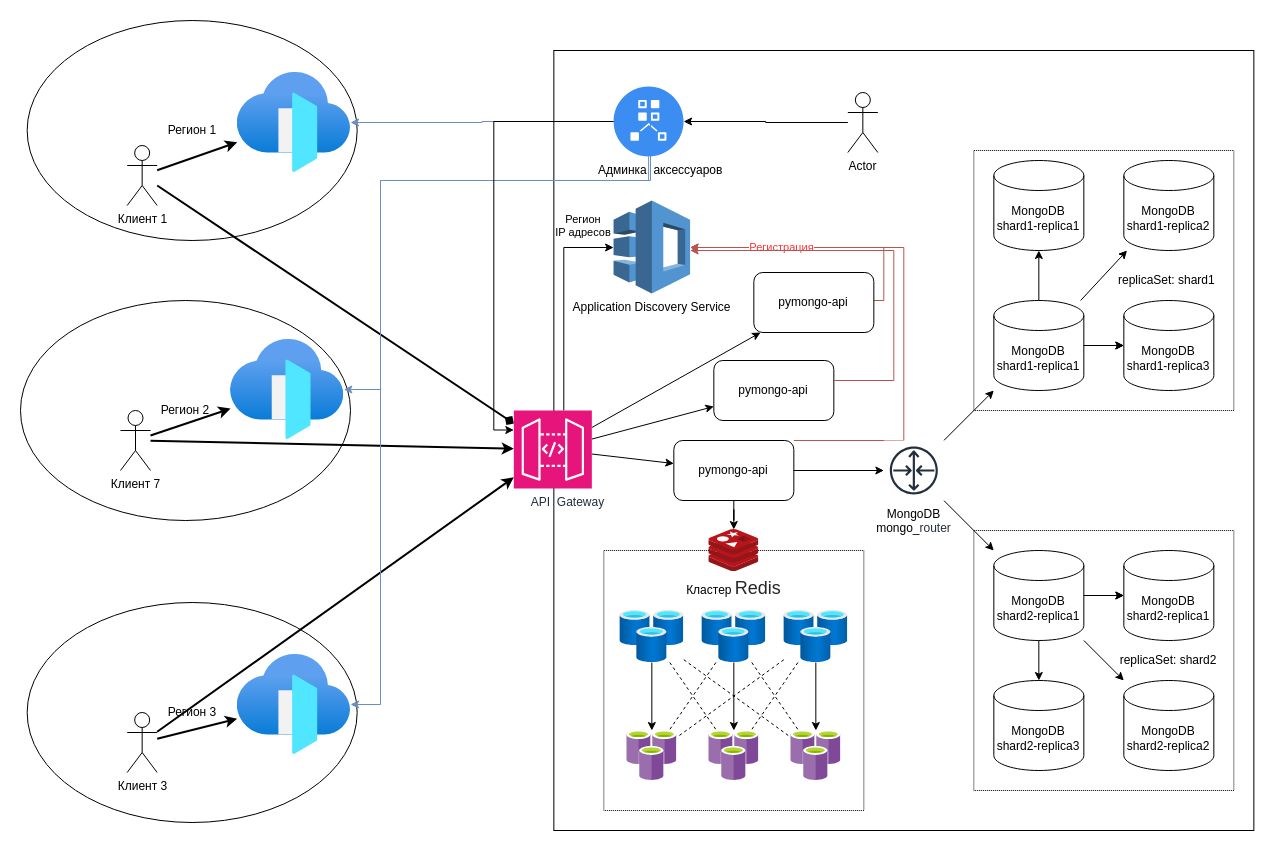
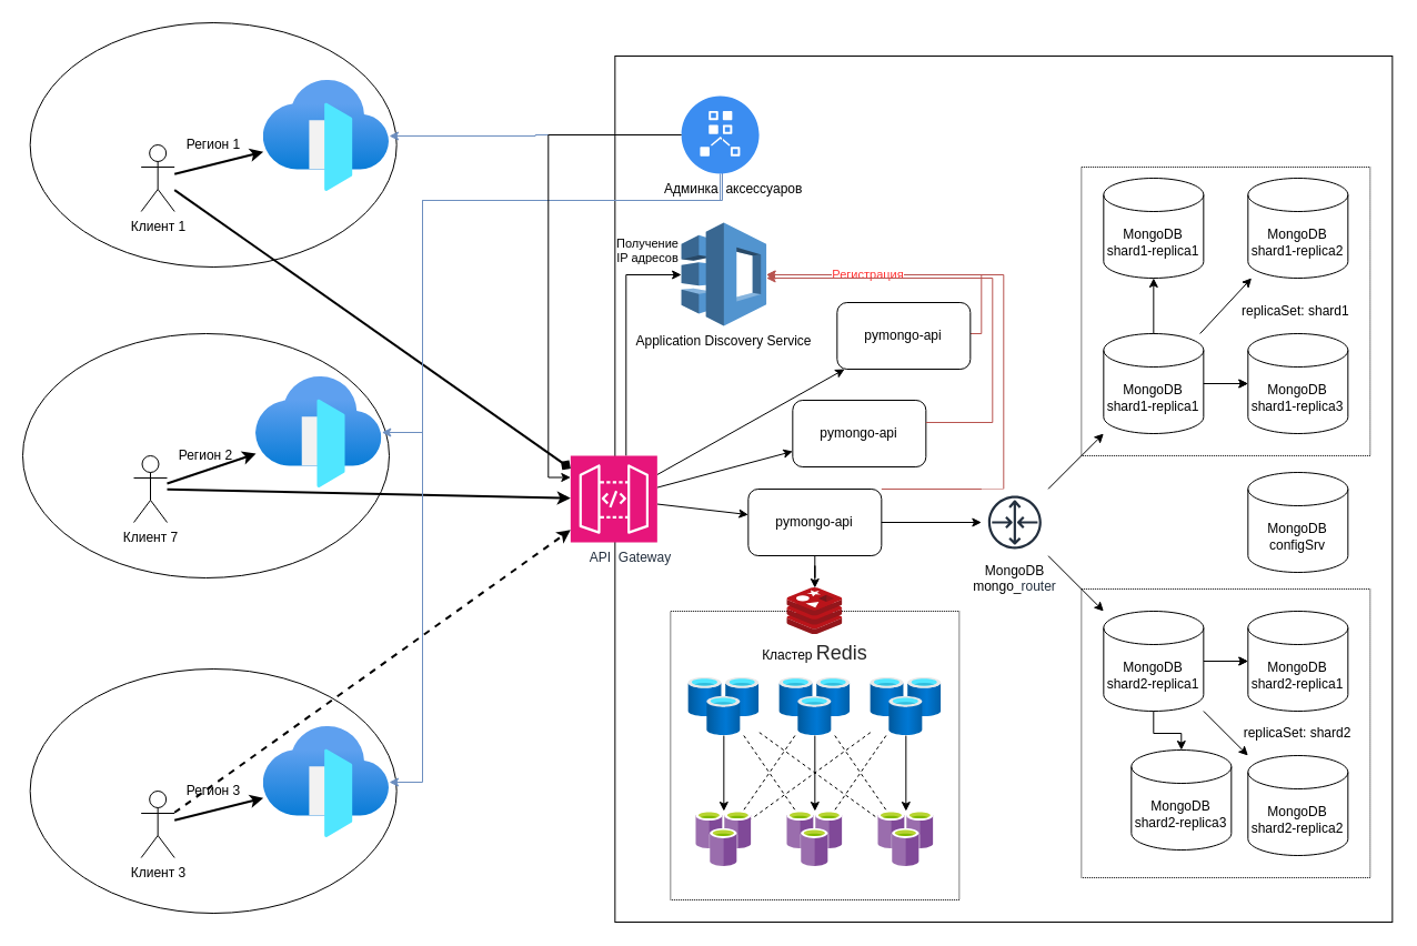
- <mxCell id="77" style="edgeStyle=orthogonalEdgeStyle;rounded=0;orthogonalLoop=1;jettySize=auto;html=1;" edge="1" parent="1" source="78" target="76"><mxGeometry relative="1" as="geometry" /></mxCell>
- <mxCell id="78" value="Actor" style="shape=umlActor;verticalLabelPosition=bottom;verticalAlign=top;html=1;outlineConnect=0;" vertex="1" parent="1"><mxGeometry x="847.34" y="92" width="30" height="60" as="geometry" /></mxCell>
- <mxCell id="61" value="Клиент 1" style="shape=umlActor;verticalLabelPosition=bottom;verticalAlign=top;html=1;outlineConnect=0;" vertex="1" parent="1"><mxGeometry x="126.67" y="145" width="30" height="60" as="geometry" /></mxCell>
+ <mxCell id="61" value="Клиент 1" style="shape=umlActor;verticalLabelPosition=bottom;verticalAlign=top;html=1;outlineConnect=0;" vertex="1" parent="1"><mxGeometry x="126.67" y="130" width="30" height="60" as="geometry" /></mxCell>
- <mxCell id="58" value="&lt;span style=&quot;font-size: 11px; text-wrap: nowrap; background-color: rgb(255, 255, 255);&quot;&gt;Регион&lt;/span&gt;&lt;br style=&quot;font-size: 11px; text-wrap: nowrap;&quot;&gt;&lt;div style=&quot;font-size: 11px; text-wrap: nowrap;&quot;&gt;IP адресов&lt;/div&gt;" style="text;html=1;align=center;verticalAlign=middle;whiteSpace=wrap;rounded=0;" vertex="1" parent="1"><mxGeometry x="553.34" y="210" width="60" height="30" as="geometry" /></mxCell>
+ <mxCell id="58" value="&lt;span style=&quot;font-size: 11px; text-wrap: nowrap; background-color: rgb(255, 255, 255);&quot;&gt;Получение&lt;/span&gt;&lt;br style=&quot;font-size: 11px; text-wrap: nowrap;&quot;&gt;&lt;div style=&quot;font-size: 11px; text-wrap: nowrap;&quot;&gt;IP адресов&lt;/div&gt;" style="text;html=1;align=center;verticalAlign=middle;whiteSpace=wrap;rounded=0;" vertex="1" parent="1"><mxGeometry x="553.34" y="210" width="60" height="30" as="geometry" /></mxCell>
+ <mxCell id="23" value="MongoDB&lt;br&gt;configSrv" style="shape=cylinder3;whiteSpace=wrap;html=1;boundedLbl=1;backgroundOutline=1;size=15;" vertex="1" parent="1"><mxGeometry x="1123.34" y="425" width="90" height="90" as="geometry" /></mxCell>
- <mxCell id="70" style="rounded=0;orthogonalLoop=1;jettySize=auto;html=1;strokeWidth=2;" edge="1" parent="1" source="71" target="57"><mxGeometry relative="1" as="geometry" /></mxCell>
+ <mxCell id="70" style="rounded=0;orthogonalLoop=1;jettySize=auto;html=1;strokeWidth=2;dashed=1;" edge="1" parent="1" source="71" target="57"><mxGeometry relative="1" as="geometry" /></mxCell>
- <mxCell id="30" value="MongoDB&lt;br&gt;shard2-replica3" style="shape=cylinder3;whiteSpace=wrap;html=1;boundedLbl=1;backgroundOutline=1;size=15;" vertex="1" parent="1"><mxGeometry x="993.34" y="680" width="90" height="90" as="geometry" /></mxCell>
+ <mxCell id="30" value="MongoDB&lt;br&gt;shard2-replica3" style="shape=cylinder3;whiteSpace=wrap;html=1;boundedLbl=1;backgroundOutline=1;size=15;" vertex="1" parent="1"><mxGeometry x="1018.34" y="675" width="90" height="90" as="geometry" /></mxCell>
